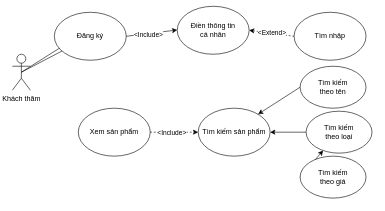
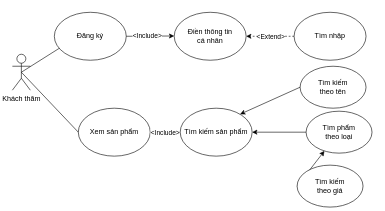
- <mxCell id="18" value="Điền thông tin&lt;br&gt;cá nhân" style="ellipse;whiteSpace=wrap;html=1;" vertex="1" parent="1"><mxGeometry x="295" y="10" width="120" height="80" as="geometry" /></mxCell>
+ <mxCell id="18" value="Điền thông tin&lt;br&gt;cá nhân" style="ellipse;whiteSpace=wrap;html=1;" vertex="1" parent="1"><mxGeometry x="290" y="20" width="120" height="80" as="geometry" /></mxCell>
- <mxCell id="5" value="" style="endArrow=none;html=1;rounded=0;exitX=0.5;exitY=0.5;exitDx=0;exitDy=0;exitPerimeter=0;" edge="1" parent="1" source="2" target="6"><mxGeometry width="50" height="50" relative="1" as="geometry"><mxPoint x="30" y="130" as="sourcePoint" /><mxPoint x="130" y="180" as="targetPoint" /></mxGeometry></mxCell>
+ <mxCell id="5" value="" style="endArrow=none;html=1;rounded=0;exitX=0.5;exitY=0.5;exitDx=0;exitDy=0;exitPerimeter=0;entryX=0;entryY=0.5;entryDx=0;entryDy=0;" edge="1" parent="1" source="2" target="4"><mxGeometry width="50" height="50" relative="1" as="geometry"><mxPoint x="30" y="130" as="sourcePoint" /><mxPoint x="130" y="180" as="targetPoint" /></mxGeometry></mxCell>
- <mxCell id="9" value="Tìm kiếm sản phẩm" style="ellipse;whiteSpace=wrap;html=1;" vertex="1" parent="1"><mxGeometry x="330" y="180" width="120" height="80" as="geometry" /></mxCell>
+ <mxCell id="9" value="Tìm kiếm sản phẩm" style="ellipse;whiteSpace=wrap;html=1;" vertex="1" parent="1"><mxGeometry x="300" y="180" width="120" height="80" as="geometry" /></mxCell>
- <mxCell id="13" value="Tìm kiếm &lt;br&gt;theo loại" style="ellipse;whiteSpace=wrap;html=1;" vertex="1" parent="1"><mxGeometry x="510" y="185" width="110" height="70" as="geometry" /></mxCell>
+ <mxCell id="13" value="Tìm phẩm &lt;br&gt;theo loại" style="ellipse;whiteSpace=wrap;html=1;" vertex="1" parent="1"><mxGeometry x="510" y="185" width="110" height="70" as="geometry" /></mxCell>
- <mxCell id="14" value="Tìm kiếm&lt;br&gt;theo giá" style="ellipse;whiteSpace=wrap;html=1;" vertex="1" parent="1"><mxGeometry x="500" y="260" width="110" height="70" as="geometry" /></mxCell>
+ <mxCell id="14" value="Tìm kiếm&lt;br&gt;theo giá" style="ellipse;whiteSpace=wrap;html=1;" vertex="1" parent="1"><mxGeometry x="495" y="275" width="110" height="70" as="geometry" /></mxCell>
